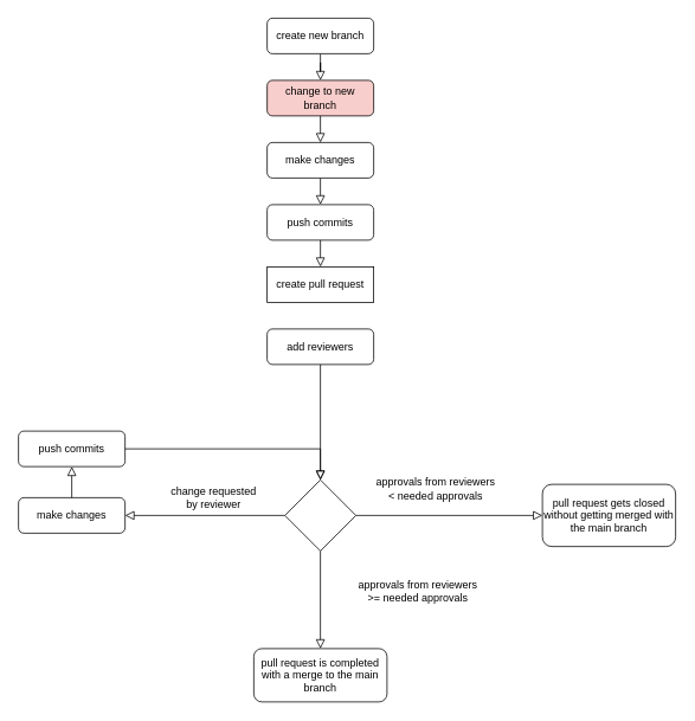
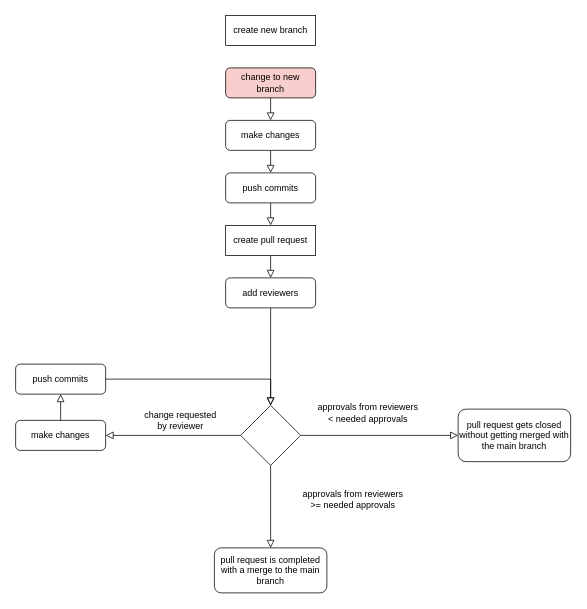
- <mxCell id="3" value="create new branch" style="rounded=1;whiteSpace=wrap;html=1;fontSize=12;glass=0;strokeWidth=1;shadow=0;" parent="1" vertex="1"><mxGeometry x="300" y="20" width="120" height="40" as="geometry" /></mxCell>
+ <mxCell id="3" value="create new branch" style="whiteSpace=wrap;html=1;fontSize=12;glass=0;strokeWidth=1;shadow=0;rounded=0;" parent="1" vertex="1"><mxGeometry x="300" y="20" width="120" height="40" as="geometry" /></mxCell>
- <mxCell id="2" value="" style="rounded=0;html=1;jettySize=auto;orthogonalLoop=1;fontSize=11;endArrow=block;endFill=0;endSize=8;strokeWidth=1;shadow=0;labelBackgroundColor=none;edgeStyle=orthogonalEdgeStyle;entryX=0.5;entryY=0;entryDx=0;entryDy=0;" parent="1" source="3" target="6" edge="1"><mxGeometry relative="1" as="geometry"><mxPoint x="360" y="90" as="targetPoint" /></mxGeometry></mxCell>
+ <mxCell id="12" value="" style="rounded=0;html=1;jettySize=auto;orthogonalLoop=1;fontSize=11;endArrow=block;endFill=0;endSize=8;strokeWidth=1;shadow=0;labelBackgroundColor=none;edgeStyle=orthogonalEdgeStyle;entryX=0.5;entryY=0;entryDx=0;entryDy=0;exitX=0.5;exitY=1;exitDx=0;exitDy=0;" parent="1" source="9" target="11" edge="1"><mxGeometry y="20" relative="1" as="geometry"><mxPoint as="offset" /><mxPoint x="360" y="350" as="sourcePoint" /><mxPoint x="370" y="310" as="targetPoint" /></mxGeometry></mxCell>
